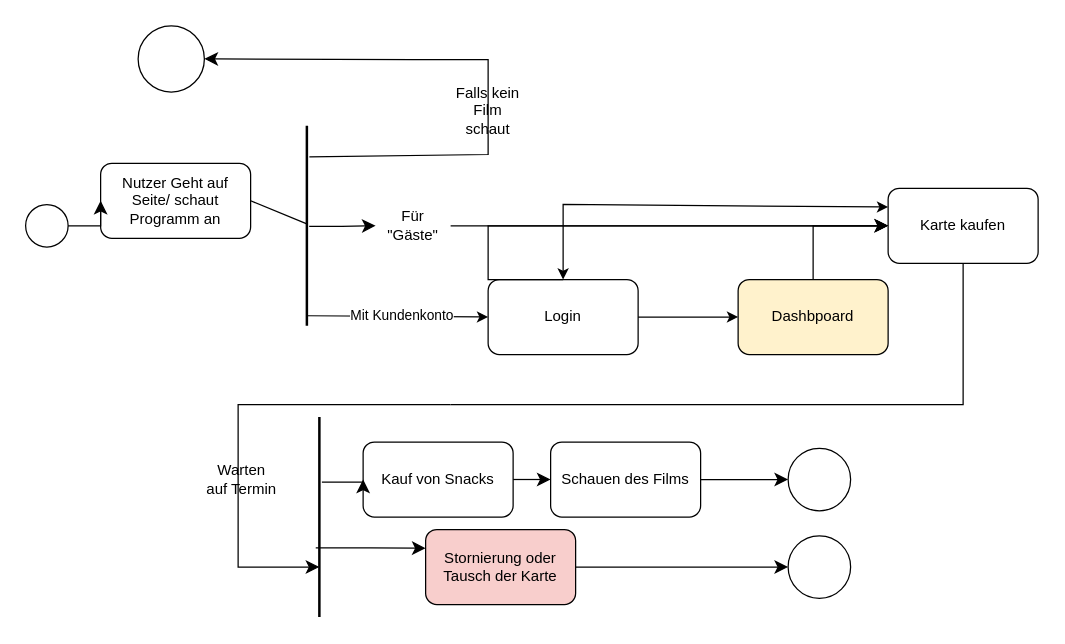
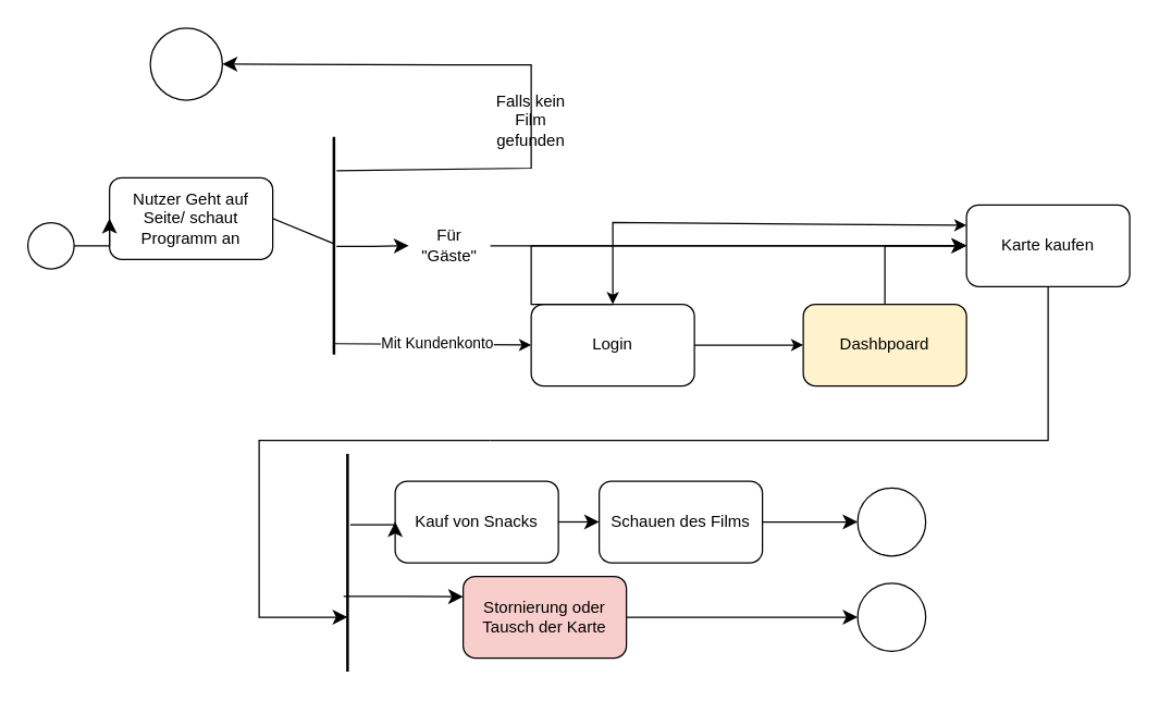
- <mxCell id="31" value="Falls kein Film schaut" style="text;html=1;align=center;verticalAlign=middle;whiteSpace=wrap;rounded=0;" vertex="1" parent="1"><mxGeometry x="360" y="73" width="60" height="30" as="geometry" /></mxCell>
+ <mxCell id="31" value="Falls kein Film gefunden" style="text;html=1;align=center;verticalAlign=middle;whiteSpace=wrap;rounded=0;" vertex="1" parent="1"><mxGeometry x="360" y="73" width="60" height="30" as="geometry" /></mxCell>
- <mxCell id="19" value="Warten auf Termin" style="text;html=1;align=center;verticalAlign=middle;whiteSpace=wrap;rounded=0;" vertex="1" parent="1"><mxGeometry x="163" y="368" width="60" height="30" as="geometry" /></mxCell>
